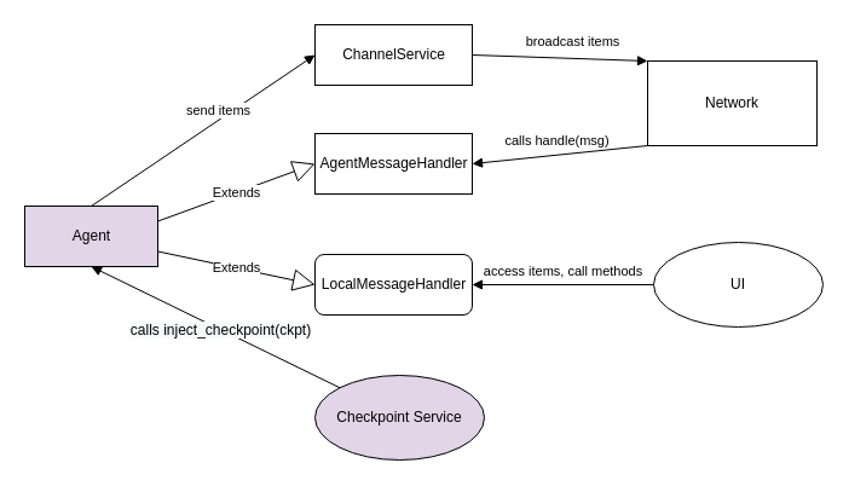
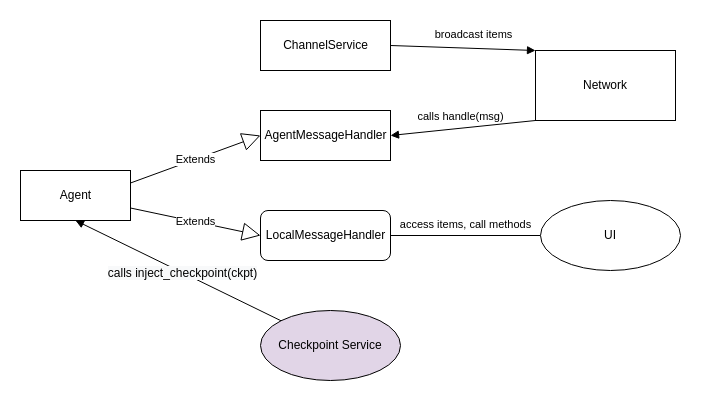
- <mxCell id="9" value="send items" style="html=1;verticalAlign=bottom;endArrow=block;entryX=0;entryY=0.5;entryDx=0;entryDy=0;exitX=0.5;exitY=0;exitDx=0;exitDy=0;" edge="1" parent="1" source="2" target="10"><mxGeometry x="0.13" y="-1" width="80" relative="1" as="geometry"><mxPoint x="130" y="195" as="sourcePoint" /><mxPoint x="230" y="80" as="targetPoint" /><mxPoint as="offset" /></mxGeometry></mxCell>
- <mxCell id="2" value="Agent" style="html=1;fillColor=#e1d5e7;" vertex="1" parent="1"><mxGeometry x="20" y="170" width="110" height="50" as="geometry" /></mxCell>
+ <mxCell id="2" value="Agent" style="html=1;" vertex="1" parent="1"><mxGeometry x="20" y="170" width="110" height="50" as="geometry" /></mxCell>
- <mxCell id="8" value="access items, call methods" style="html=1;verticalAlign=bottom;endArrow=block;exitX=0;exitY=0.5;exitDx=0;exitDy=0;entryX=1;entryY=0.5;entryDx=0;entryDy=0;" edge="1" parent="1" source="14" target="5"><mxGeometry y="-2" width="80" relative="1" as="geometry"><mxPoint x="547.91" y="236.6" as="sourcePoint" /><mxPoint x="500" y="250" as="targetPoint" /><mxPoint as="offset" /></mxGeometry></mxCell>
+ <mxCell id="8" value="access items, call methods" style="html=1;verticalAlign=bottom;endArrow=none;exitX=0;exitY=0.5;exitDx=0;exitDy=0;entryX=1;entryY=0.5;entryDx=0;entryDy=0;" edge="1" parent="1" source="14" target="5"><mxGeometry y="-2" width="80" relative="1" as="geometry"><mxPoint x="547.91" y="236.6" as="sourcePoint" /><mxPoint x="500" y="250" as="targetPoint" /><mxPoint as="offset" /></mxGeometry></mxCell>
